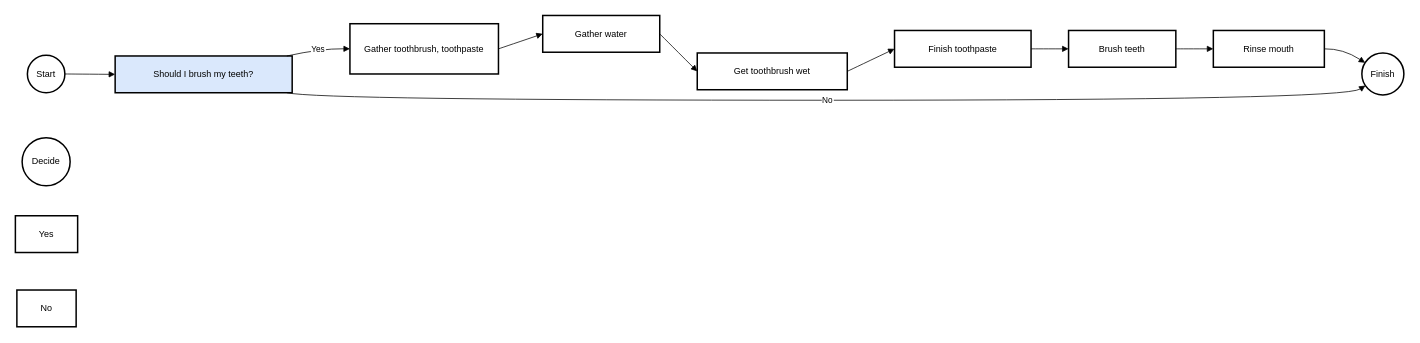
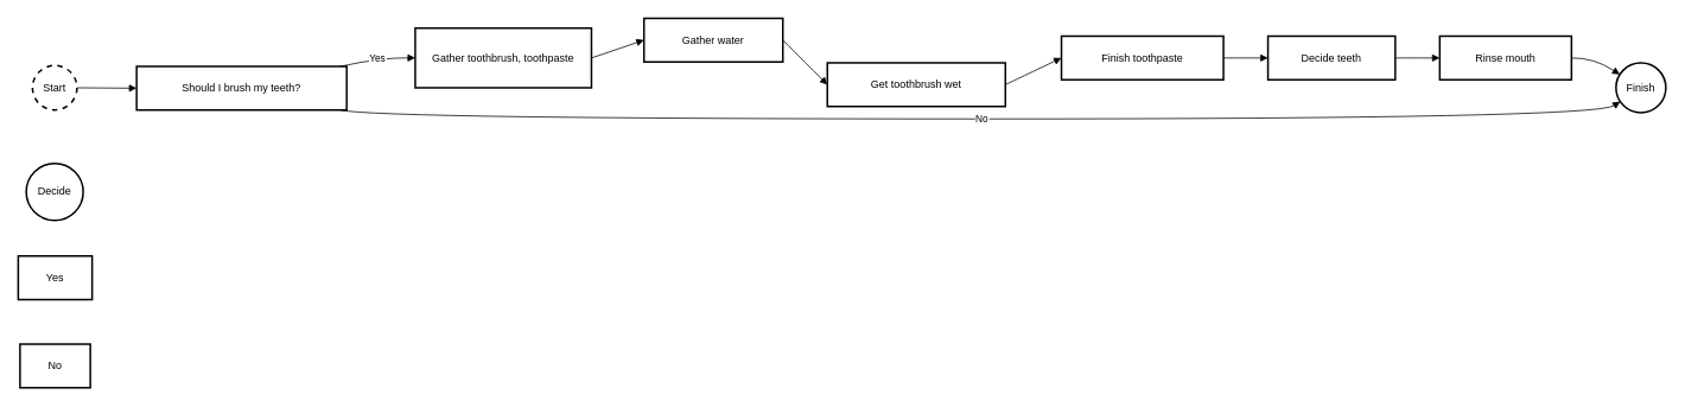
- <mxCell id="11" value="Brush teeth" style="whiteSpace=wrap;strokeWidth=2;" vertex="1" parent="1"><mxGeometry x="1424" y="40" width="143" height="49" as="geometry" /></mxCell>
+ <mxCell id="11" value="Decide teeth" style="whiteSpace=wrap;strokeWidth=2;" vertex="1" parent="1"><mxGeometry x="1424" y="40" width="143" height="49" as="geometry" /></mxCell>
- <mxCell id="2" value="Start" style="ellipse;aspect=fixed;strokeWidth=2;whiteSpace=wrap;" vertex="1" parent="1"><mxGeometry x="36" y="73" width="50" height="50" as="geometry" /></mxCell>
+ <mxCell id="2" value="Start" style="ellipse;aspect=fixed;strokeWidth=2;whiteSpace=wrap;dashed=1;" vertex="1" parent="1"><mxGeometry x="36" y="73" width="50" height="50" as="geometry" /></mxCell>
- <mxCell id="3" value="Should I brush my teeth?" style="whiteSpace=wrap;strokeWidth=2;fillColor=#dae8fc;" vertex="1" parent="1"><mxGeometry x="153" y="74" width="236" height="49" as="geometry" /></mxCell>
+ <mxCell id="3" value="Should I brush my teeth?" style="whiteSpace=wrap;strokeWidth=2;" vertex="1" parent="1"><mxGeometry x="153" y="74" width="236" height="49" as="geometry" /></mxCell>
